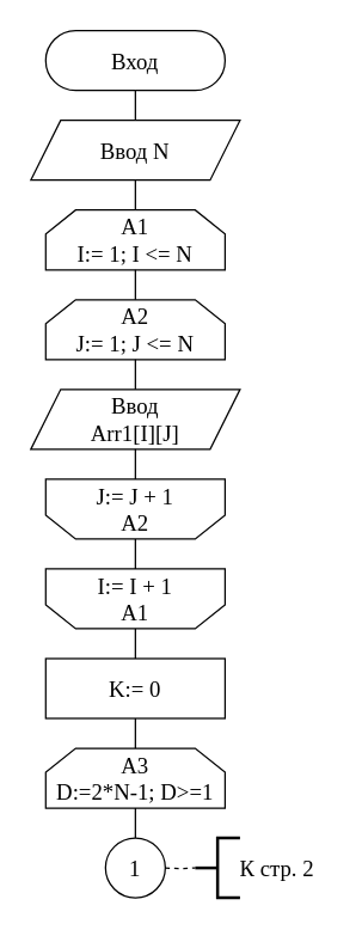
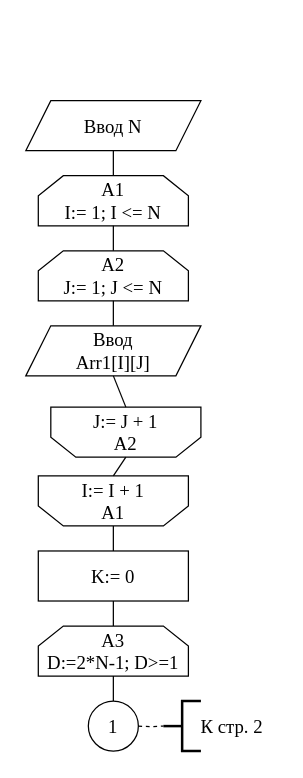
- <mxCell id="2" value="Вход" style="rounded=1;whiteSpace=wrap;html=1;arcSize=50;fontFamily=Times New Roman;fontSize=15;" parent="1" vertex="1"><mxGeometry x="30" y="20" width="120" height="40" as="geometry" /></mxCell>
- <mxCell id="9" value="" style="endArrow=none;html=1;rounded=0;entryX=0.5;entryY=1;entryDx=0;entryDy=0;exitX=0.5;exitY=0;exitDx=0;exitDy=0;fontFamily=Times New Roman;fontSize=15;" parent="1" source="3" target="2" edge="1"><mxGeometry width="50" height="50" relative="1" as="geometry"><mxPoint x="220" y="160" as="sourcePoint" /><mxPoint x="270" y="110" as="targetPoint" /></mxGeometry></mxCell>
- <mxCell id="7" value="J:= J + 1&lt;br style=&quot;font-size: 15px;&quot;&gt;А2" style="shape=loopLimit;whiteSpace=wrap;html=1;direction=west;fontFamily=Times New Roman;fontSize=15;" parent="1" vertex="1"><mxGeometry x="30" y="320" width="120" height="40" as="geometry" /></mxCell>
+ <mxCell id="7" value="J:= J + 1&lt;br style=&quot;font-size: 15px;&quot;&gt;А2" style="shape=loopLimit;whiteSpace=wrap;html=1;direction=west;fontFamily=Times New Roman;fontSize=15;" parent="1" vertex="1"><mxGeometry x="40" y="325" width="120" height="40" as="geometry" /></mxCell>
